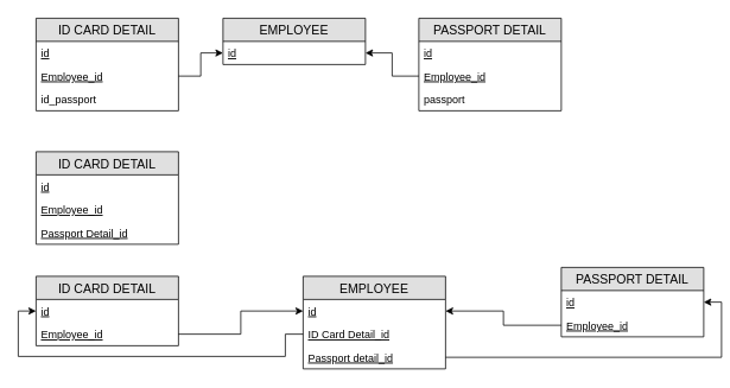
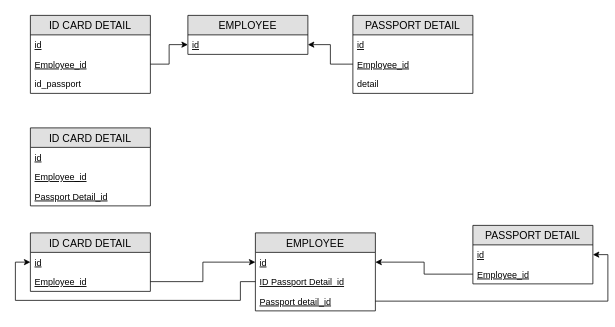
- <mxCell id="9" value="passport" style="text;strokeColor=none;fillColor=none;spacingLeft=4;spacingRight=4;overflow=hidden;rotatable=0;points=[[0,0.5],[1,0.5]];portConstraint=eastwest;fontSize=12;fontStyle=0" vertex="1" parent="6"><mxGeometry y="78" width="160" height="26" as="geometry" /></mxCell>
+ <mxCell id="9" value="detail" style="text;strokeColor=none;fillColor=none;spacingLeft=4;spacingRight=4;overflow=hidden;rotatable=0;points=[[0,0.5],[1,0.5]];portConstraint=eastwest;fontSize=12;fontStyle=0" vertex="1" parent="6"><mxGeometry y="78" width="160" height="26" as="geometry" /></mxCell>
- <mxCell id="19" value="ID Card Detail_id" style="text;strokeColor=none;fillColor=none;spacingLeft=4;spacingRight=4;overflow=hidden;rotatable=0;points=[[0,0.5],[1,0.5]];portConstraint=eastwest;fontSize=12;fontStyle=4" vertex="1" parent="17"><mxGeometry y="52" width="160" height="26" as="geometry" /></mxCell>
+ <mxCell id="19" value="ID Passport Detail_id" style="text;strokeColor=none;fillColor=none;spacingLeft=4;spacingRight=4;overflow=hidden;rotatable=0;points=[[0,0.5],[1,0.5]];portConstraint=eastwest;fontSize=12;fontStyle=4" vertex="1" parent="17"><mxGeometry y="52" width="160" height="26" as="geometry" /></mxCell>
